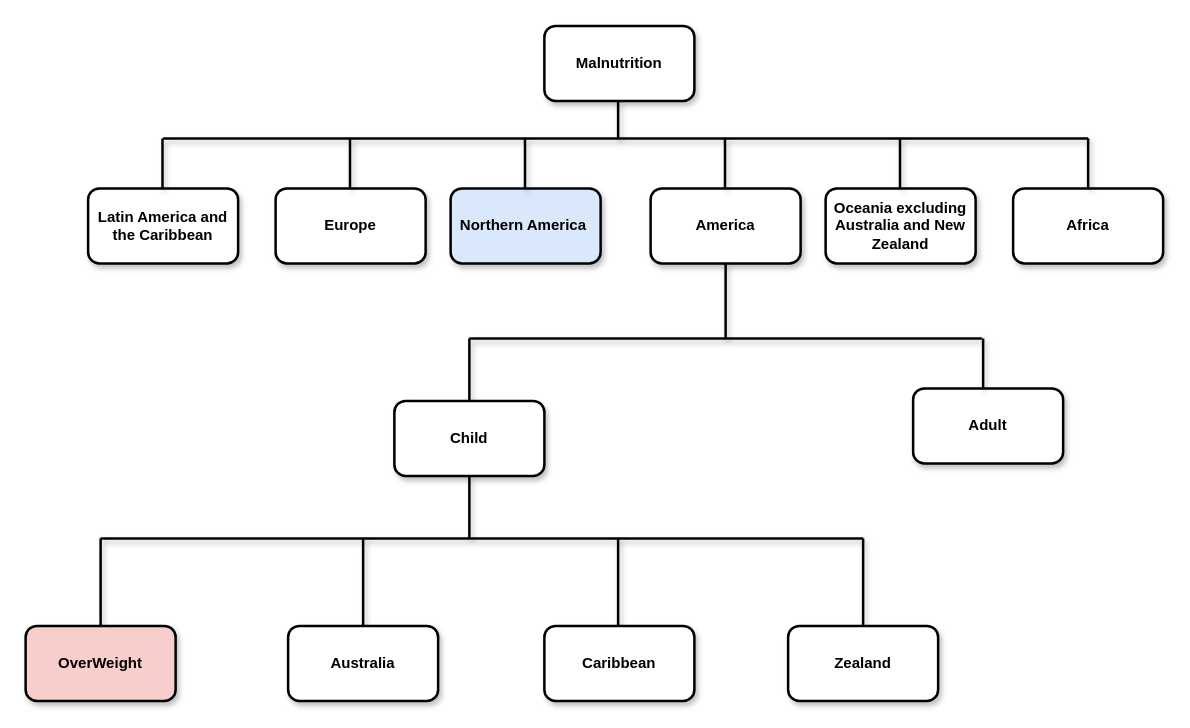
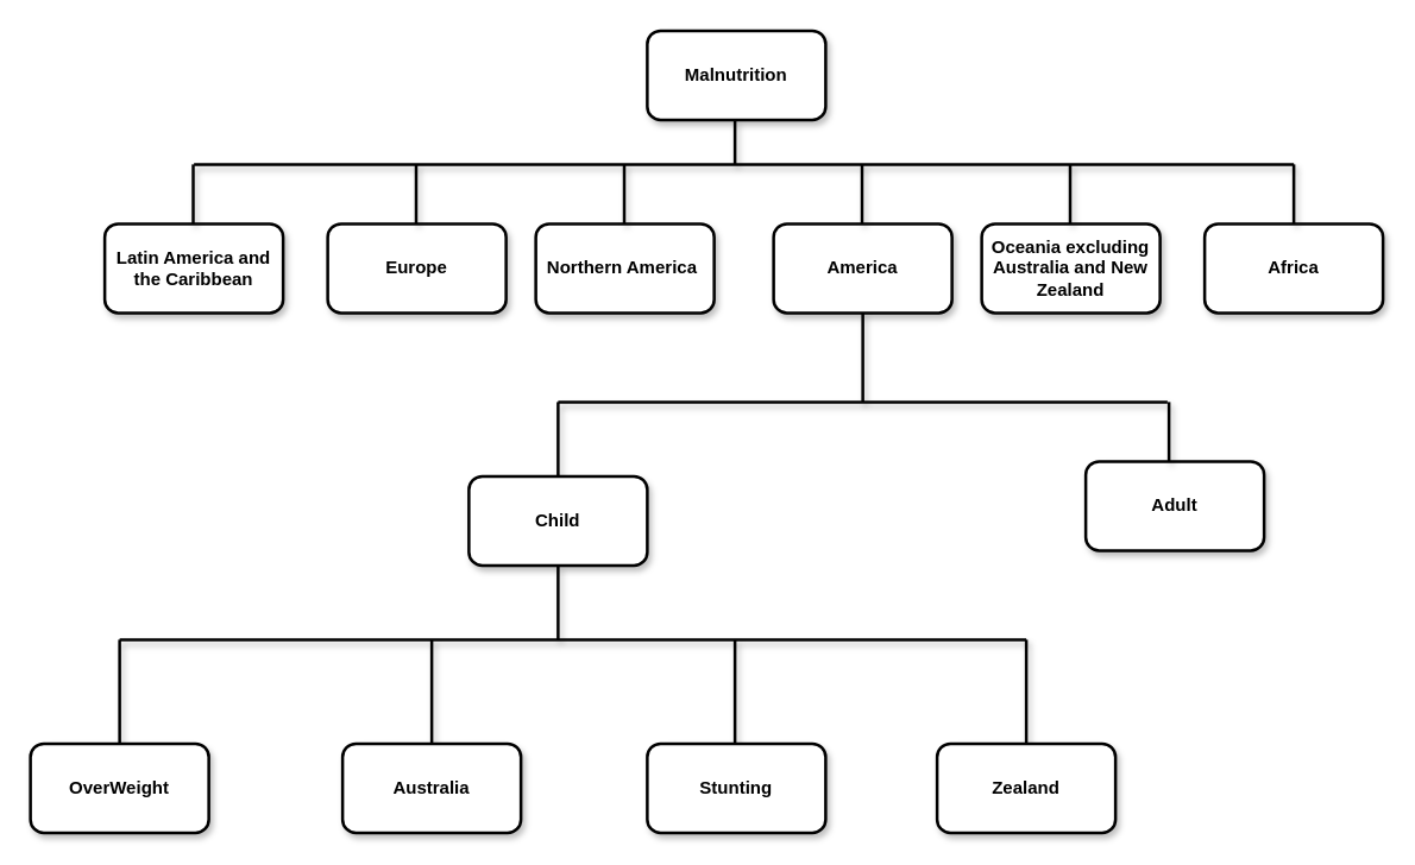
- <mxCell id="11" value="&lt;div&gt;Northern America&amp;nbsp;&lt;/div&gt;" style="rounded=1;whiteSpace=wrap;html=1;strokeWidth=2;fontStyle=1;shadow=1;fillColor=#dae8fc;" vertex="1" parent="1"><mxGeometry x="360" y="150" width="120" height="60" as="geometry" /></mxCell>
+ <mxCell id="11" value="&lt;div&gt;Northern America&amp;nbsp;&lt;/div&gt;" style="rounded=1;whiteSpace=wrap;html=1;strokeWidth=2;fontStyle=1;shadow=1;" vertex="1" parent="1"><mxGeometry x="360" y="150" width="120" height="60" as="geometry" /></mxCell>
- <mxCell id="27" value="OverWeight" style="rounded=1;whiteSpace=wrap;html=1;strokeWidth=2;fontStyle=1;shadow=1;fillColor=#f8cecc;" vertex="1" parent="1"><mxGeometry x="20" y="500" width="120" height="60" as="geometry" /></mxCell>
+ <mxCell id="27" value="OverWeight" style="rounded=1;whiteSpace=wrap;html=1;strokeWidth=2;fontStyle=1;shadow=1;" vertex="1" parent="1"><mxGeometry x="20" y="500" width="120" height="60" as="geometry" /></mxCell>
- <mxCell id="29" value="Caribbean" style="rounded=1;whiteSpace=wrap;html=1;strokeWidth=2;fontStyle=1;shadow=1;" vertex="1" parent="1"><mxGeometry x="435" y="500" width="120" height="60" as="geometry" /></mxCell>
+ <mxCell id="29" value="Stunting" style="rounded=1;whiteSpace=wrap;html=1;strokeWidth=2;fontStyle=1;shadow=1;" vertex="1" parent="1"><mxGeometry x="435" y="500" width="120" height="60" as="geometry" /></mxCell>
